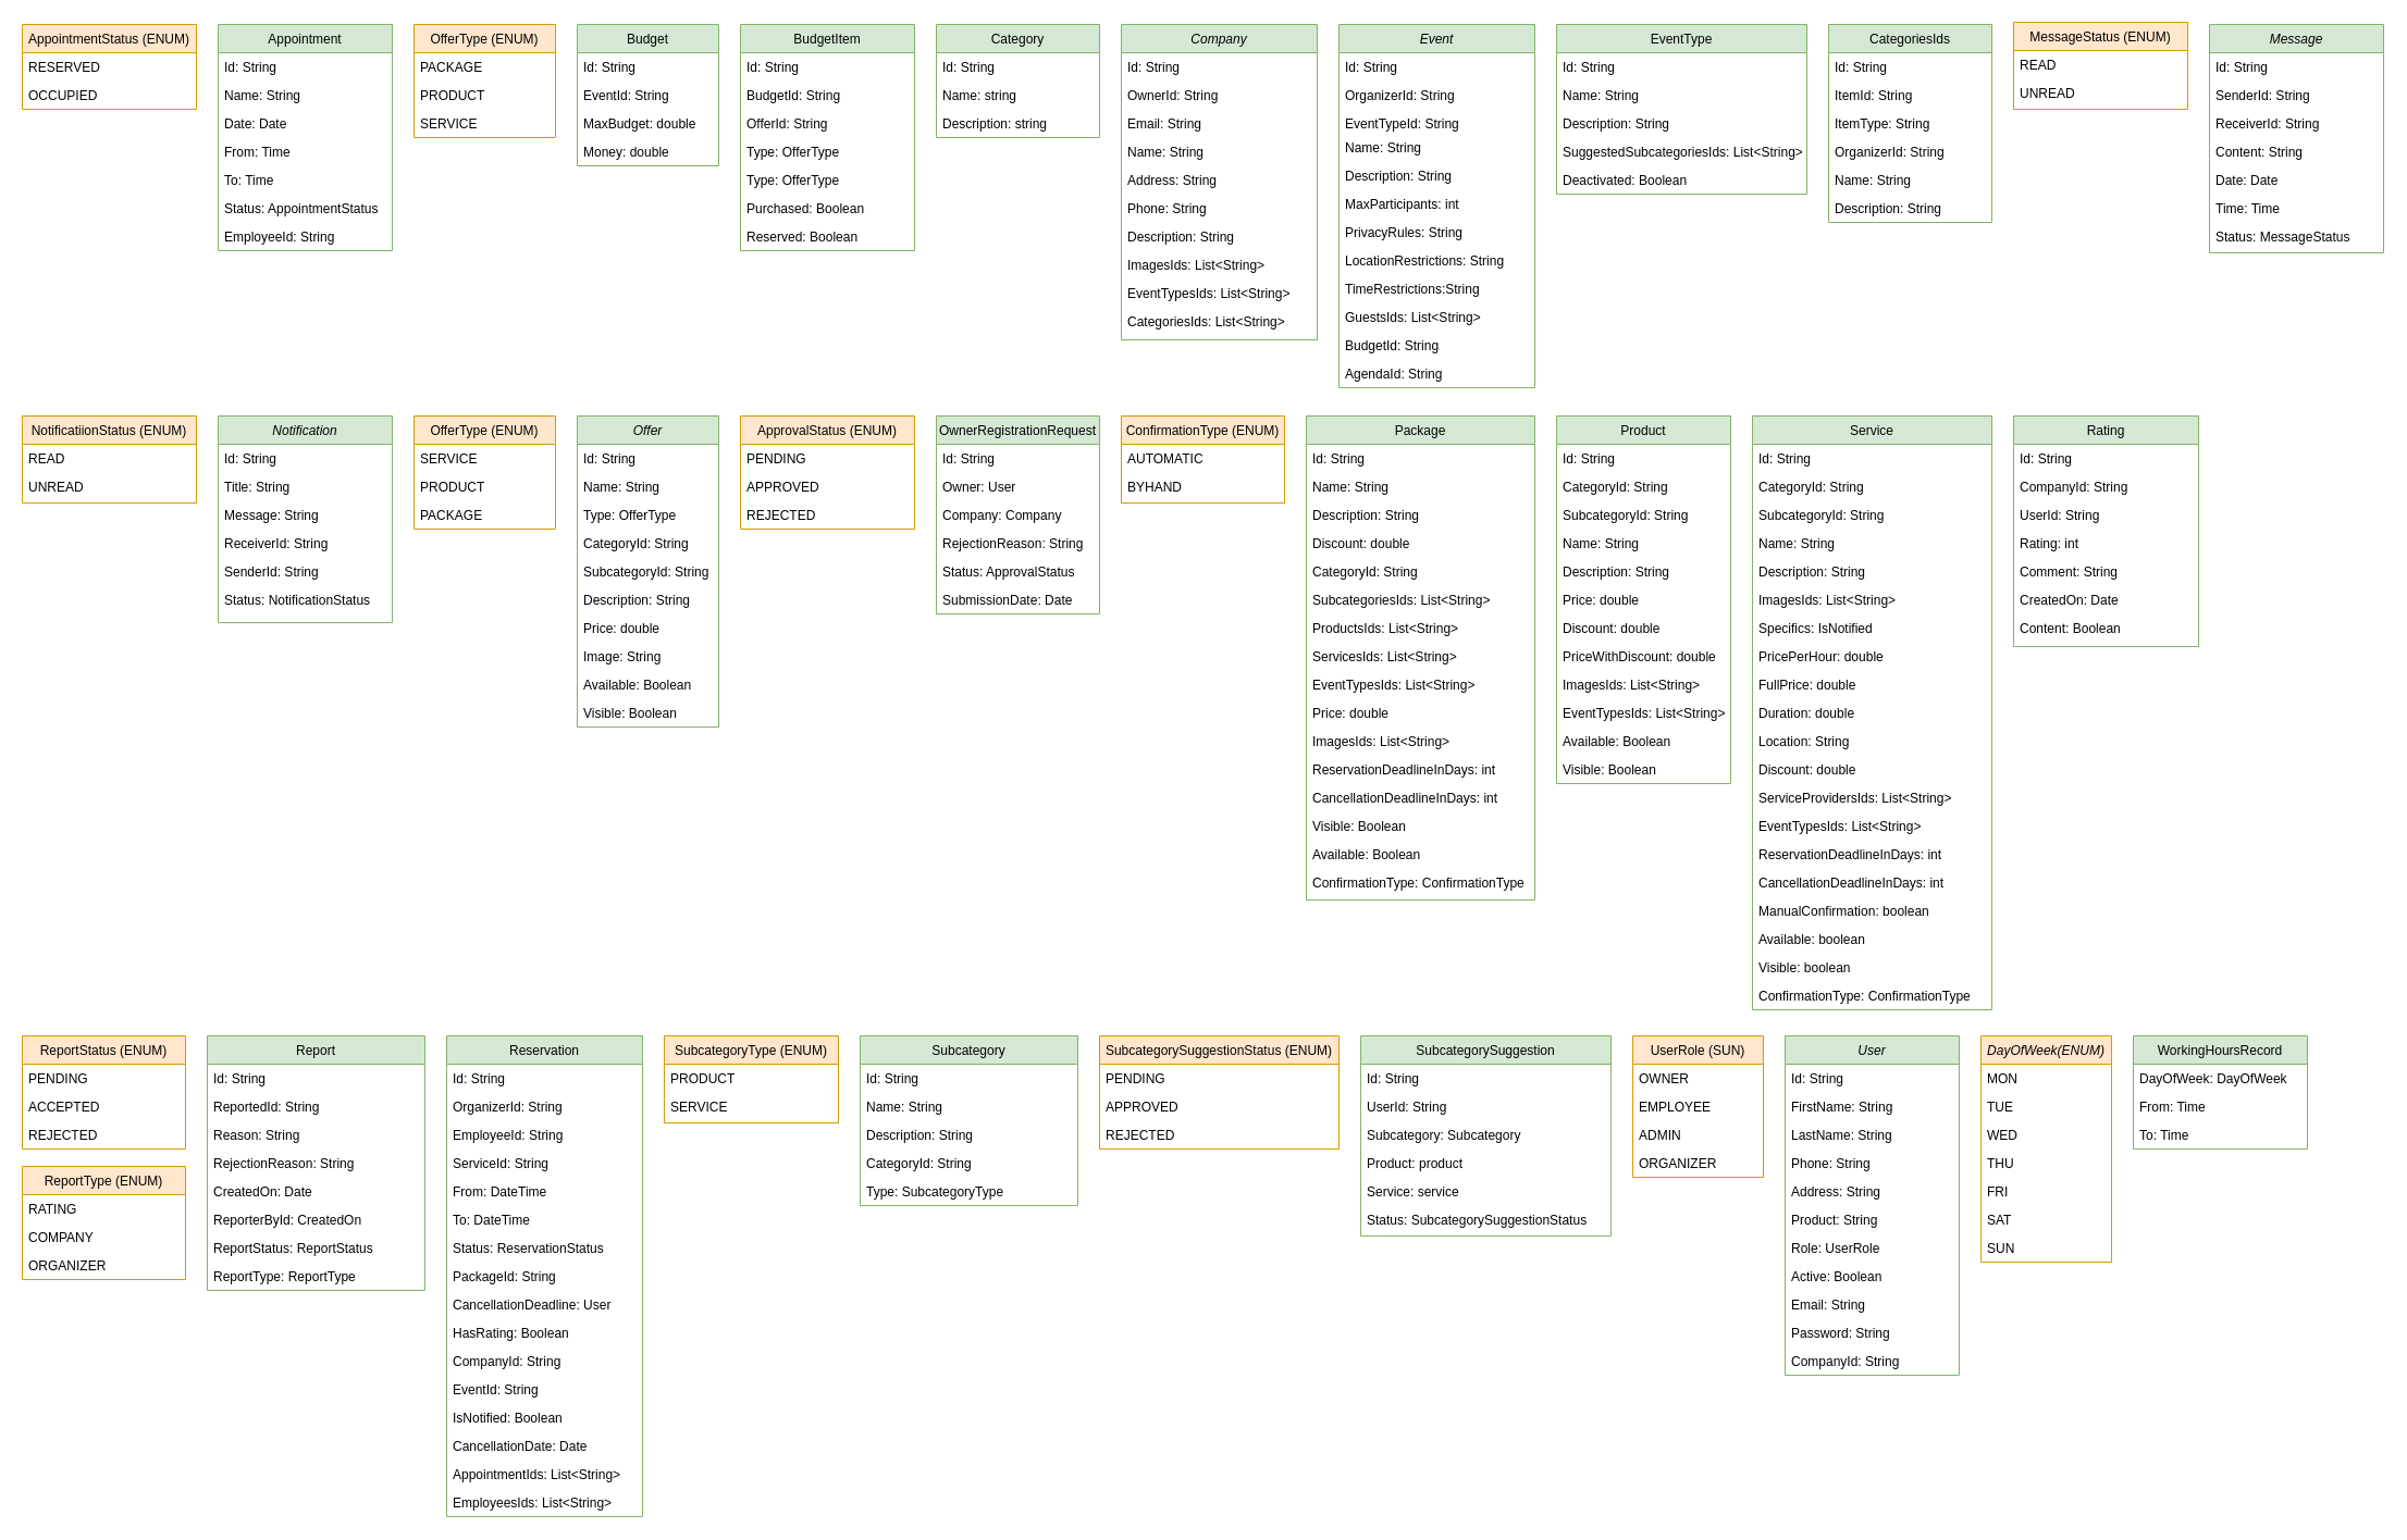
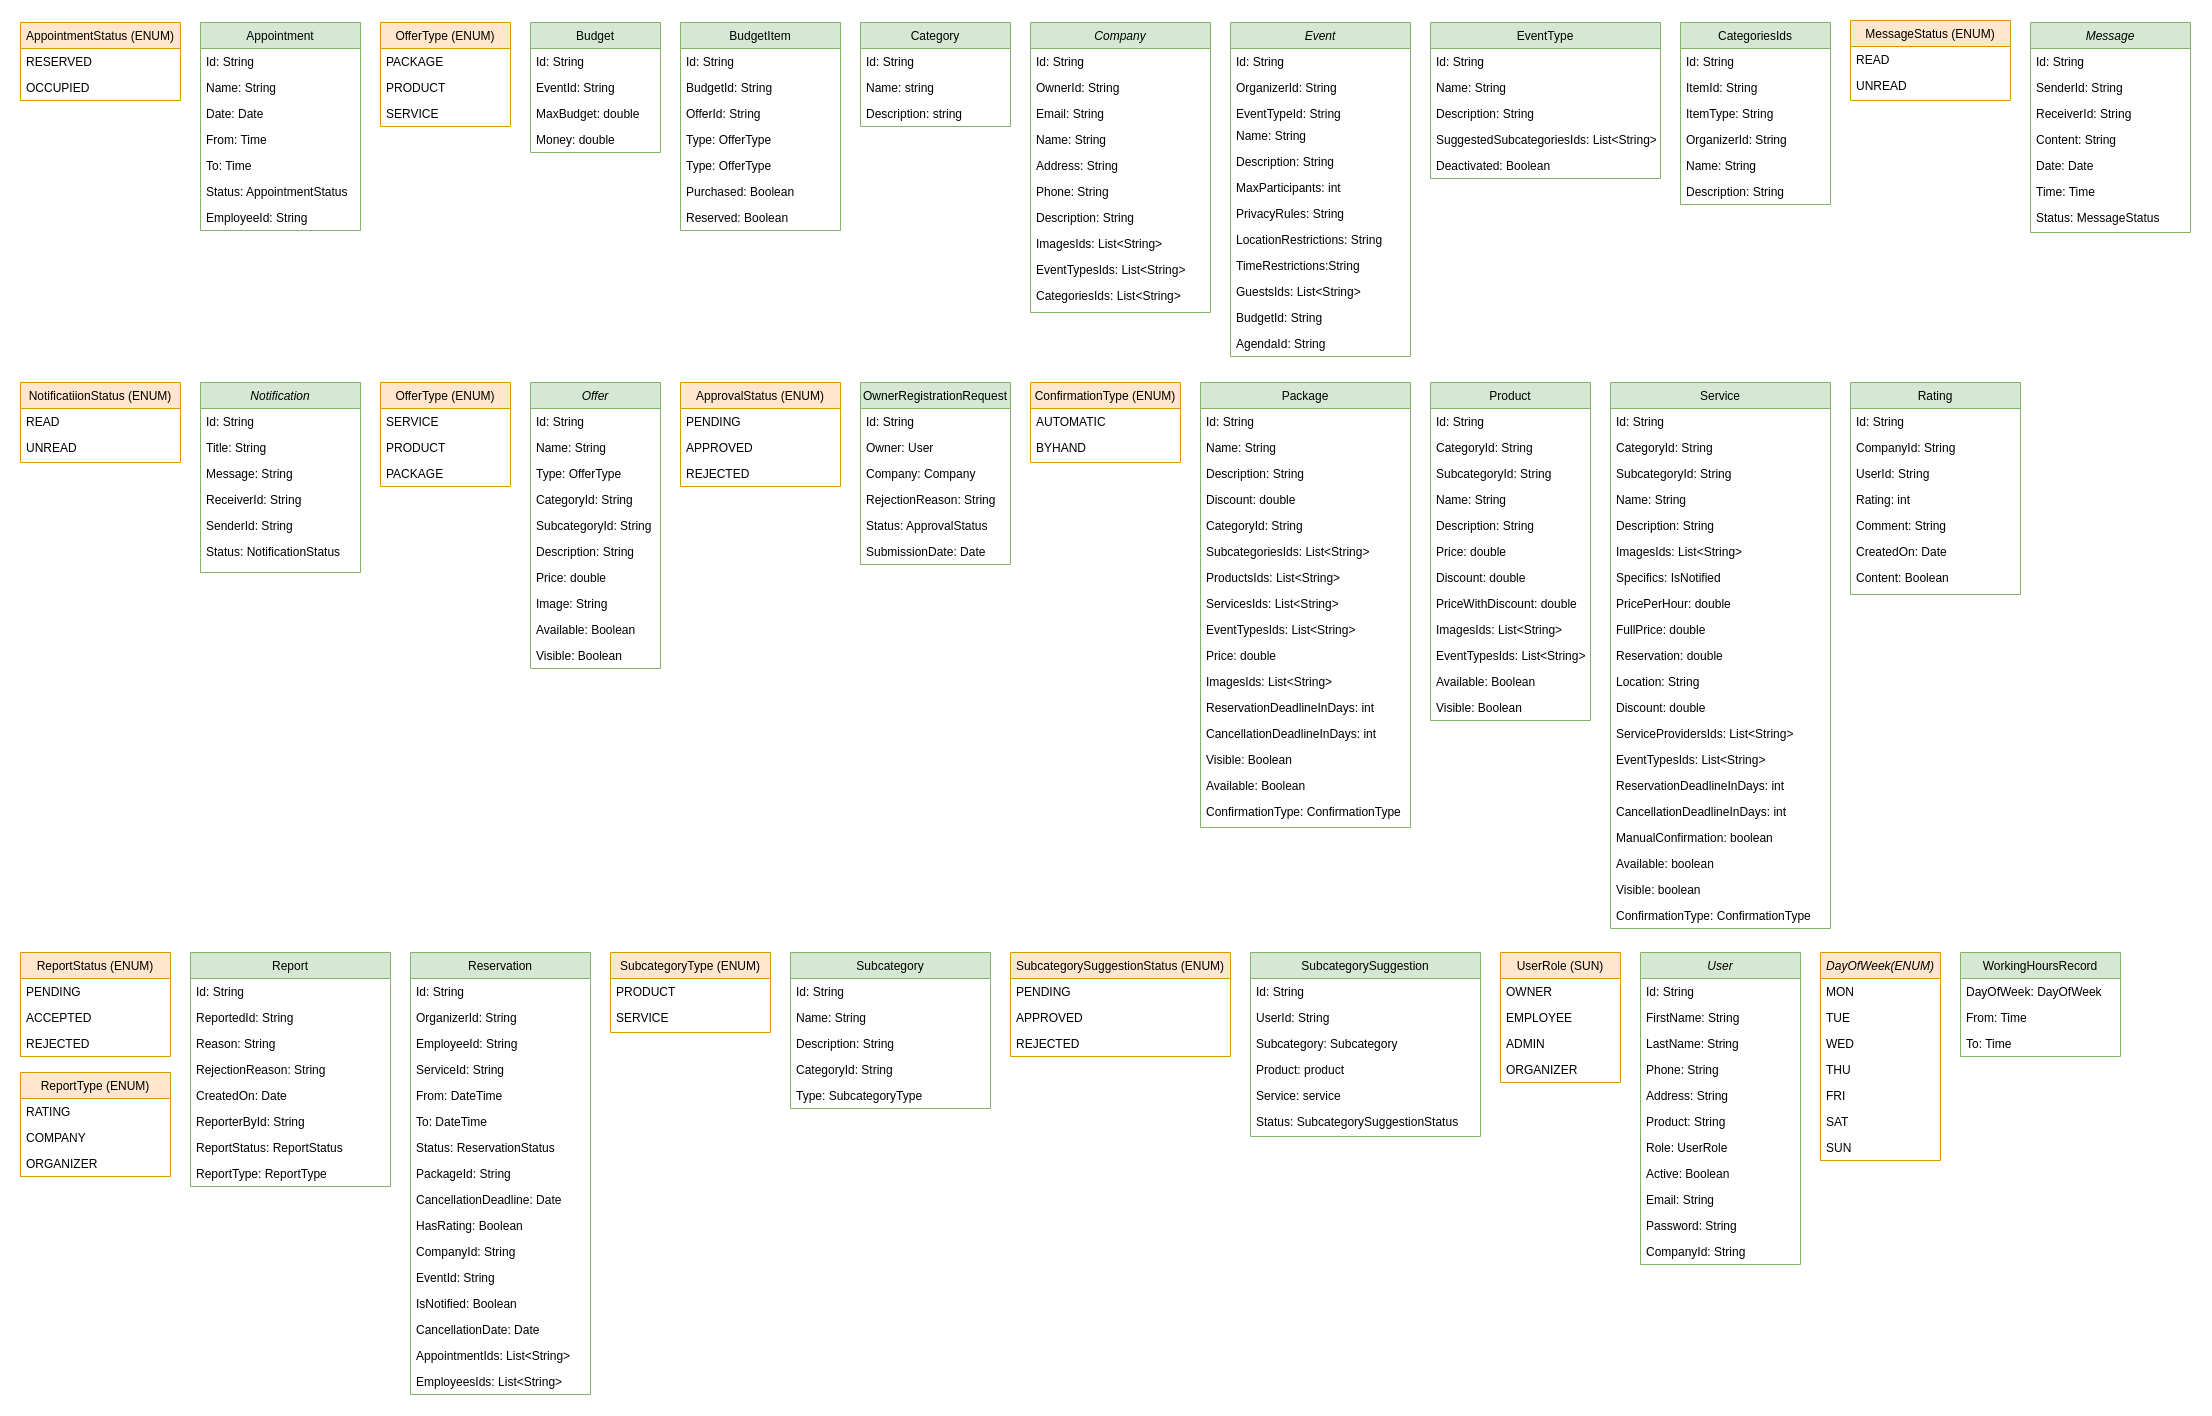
- <mxCell id="106" value="Duration: double" style="text;align=left;verticalAlign=top;spacingLeft=4;spacingRight=4;overflow=hidden;rotatable=0;points=[[0,0.5],[1,0.5]];portConstraint=eastwest;" parent="96" vertex="1"><mxGeometry y="260" width="220" height="26" as="geometry" /></mxCell>
+ <mxCell id="106" value="Reservation: double" style="text;align=left;verticalAlign=top;spacingLeft=4;spacingRight=4;overflow=hidden;rotatable=0;points=[[0,0.5],[1,0.5]];portConstraint=eastwest;" parent="96" vertex="1"><mxGeometry y="260" width="220" height="26" as="geometry" /></mxCell>
- <mxCell id="235" value="ReporterById: CreatedOn" style="text;align=left;verticalAlign=top;spacingLeft=4;spacingRight=4;overflow=hidden;rotatable=0;points=[[0,0.5],[1,0.5]];portConstraint=eastwest;rounded=0;shadow=0;html=0;" vertex="1" parent="229"><mxGeometry y="156" width="200" height="26" as="geometry" /></mxCell>
+ <mxCell id="235" value="ReporterById: String" style="text;align=left;verticalAlign=top;spacingLeft=4;spacingRight=4;overflow=hidden;rotatable=0;points=[[0,0.5],[1,0.5]];portConstraint=eastwest;rounded=0;shadow=0;html=0;" vertex="1" parent="229"><mxGeometry y="156" width="200" height="26" as="geometry" /></mxCell>
- <mxCell id="255" value="CancellationDeadline: User" style="text;align=left;verticalAlign=top;spacingLeft=4;spacingRight=4;overflow=hidden;rotatable=0;points=[[0,0.5],[1,0.5]];portConstraint=eastwest;rounded=0;shadow=0;html=0;" vertex="1" parent="246"><mxGeometry y="234" width="180" height="26" as="geometry" /></mxCell>
+ <mxCell id="255" value="CancellationDeadline: Date" style="text;align=left;verticalAlign=top;spacingLeft=4;spacingRight=4;overflow=hidden;rotatable=0;points=[[0,0.5],[1,0.5]];portConstraint=eastwest;rounded=0;shadow=0;html=0;" vertex="1" parent="246"><mxGeometry y="234" width="180" height="26" as="geometry" /></mxCell>
